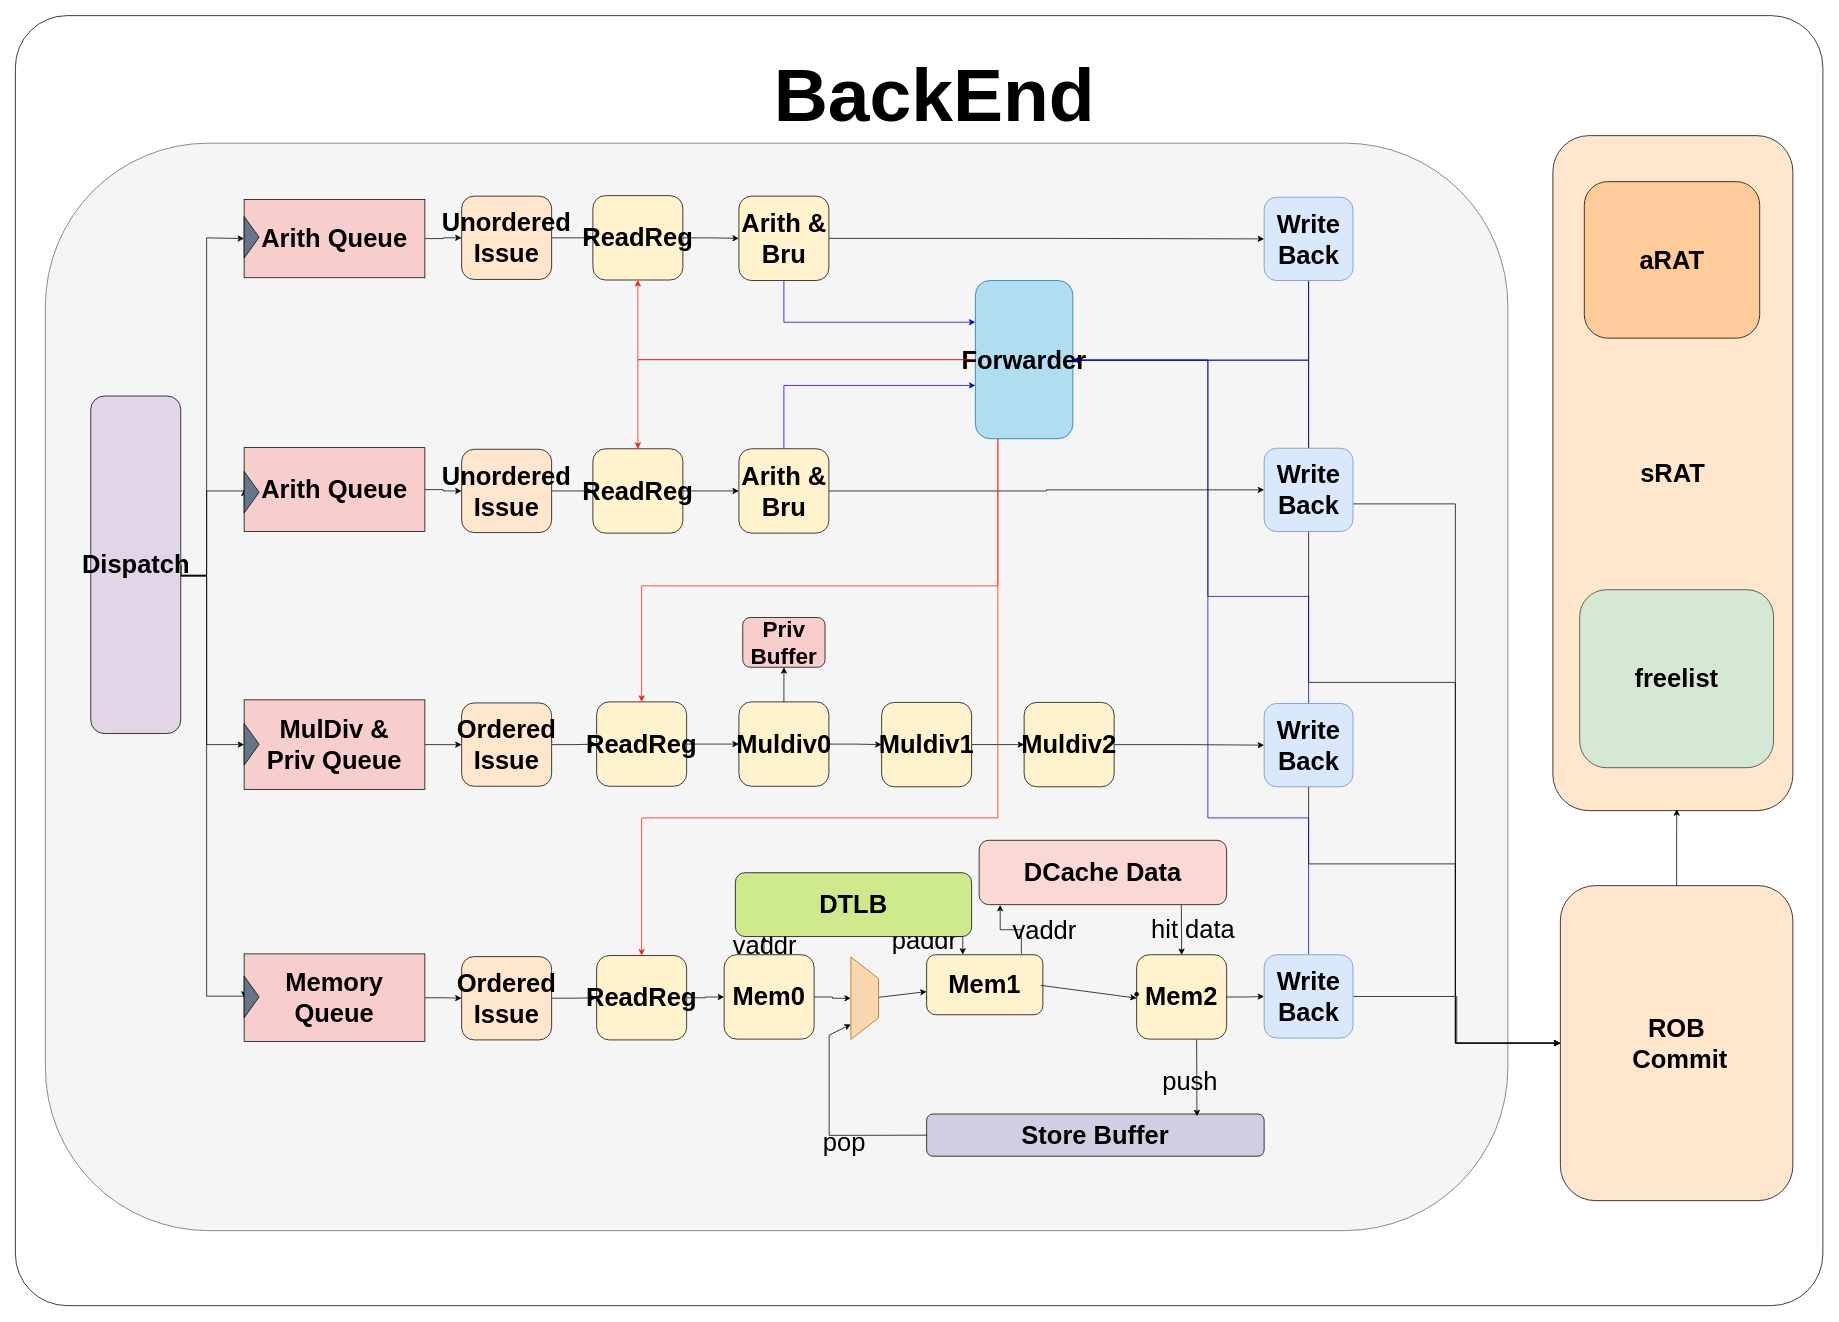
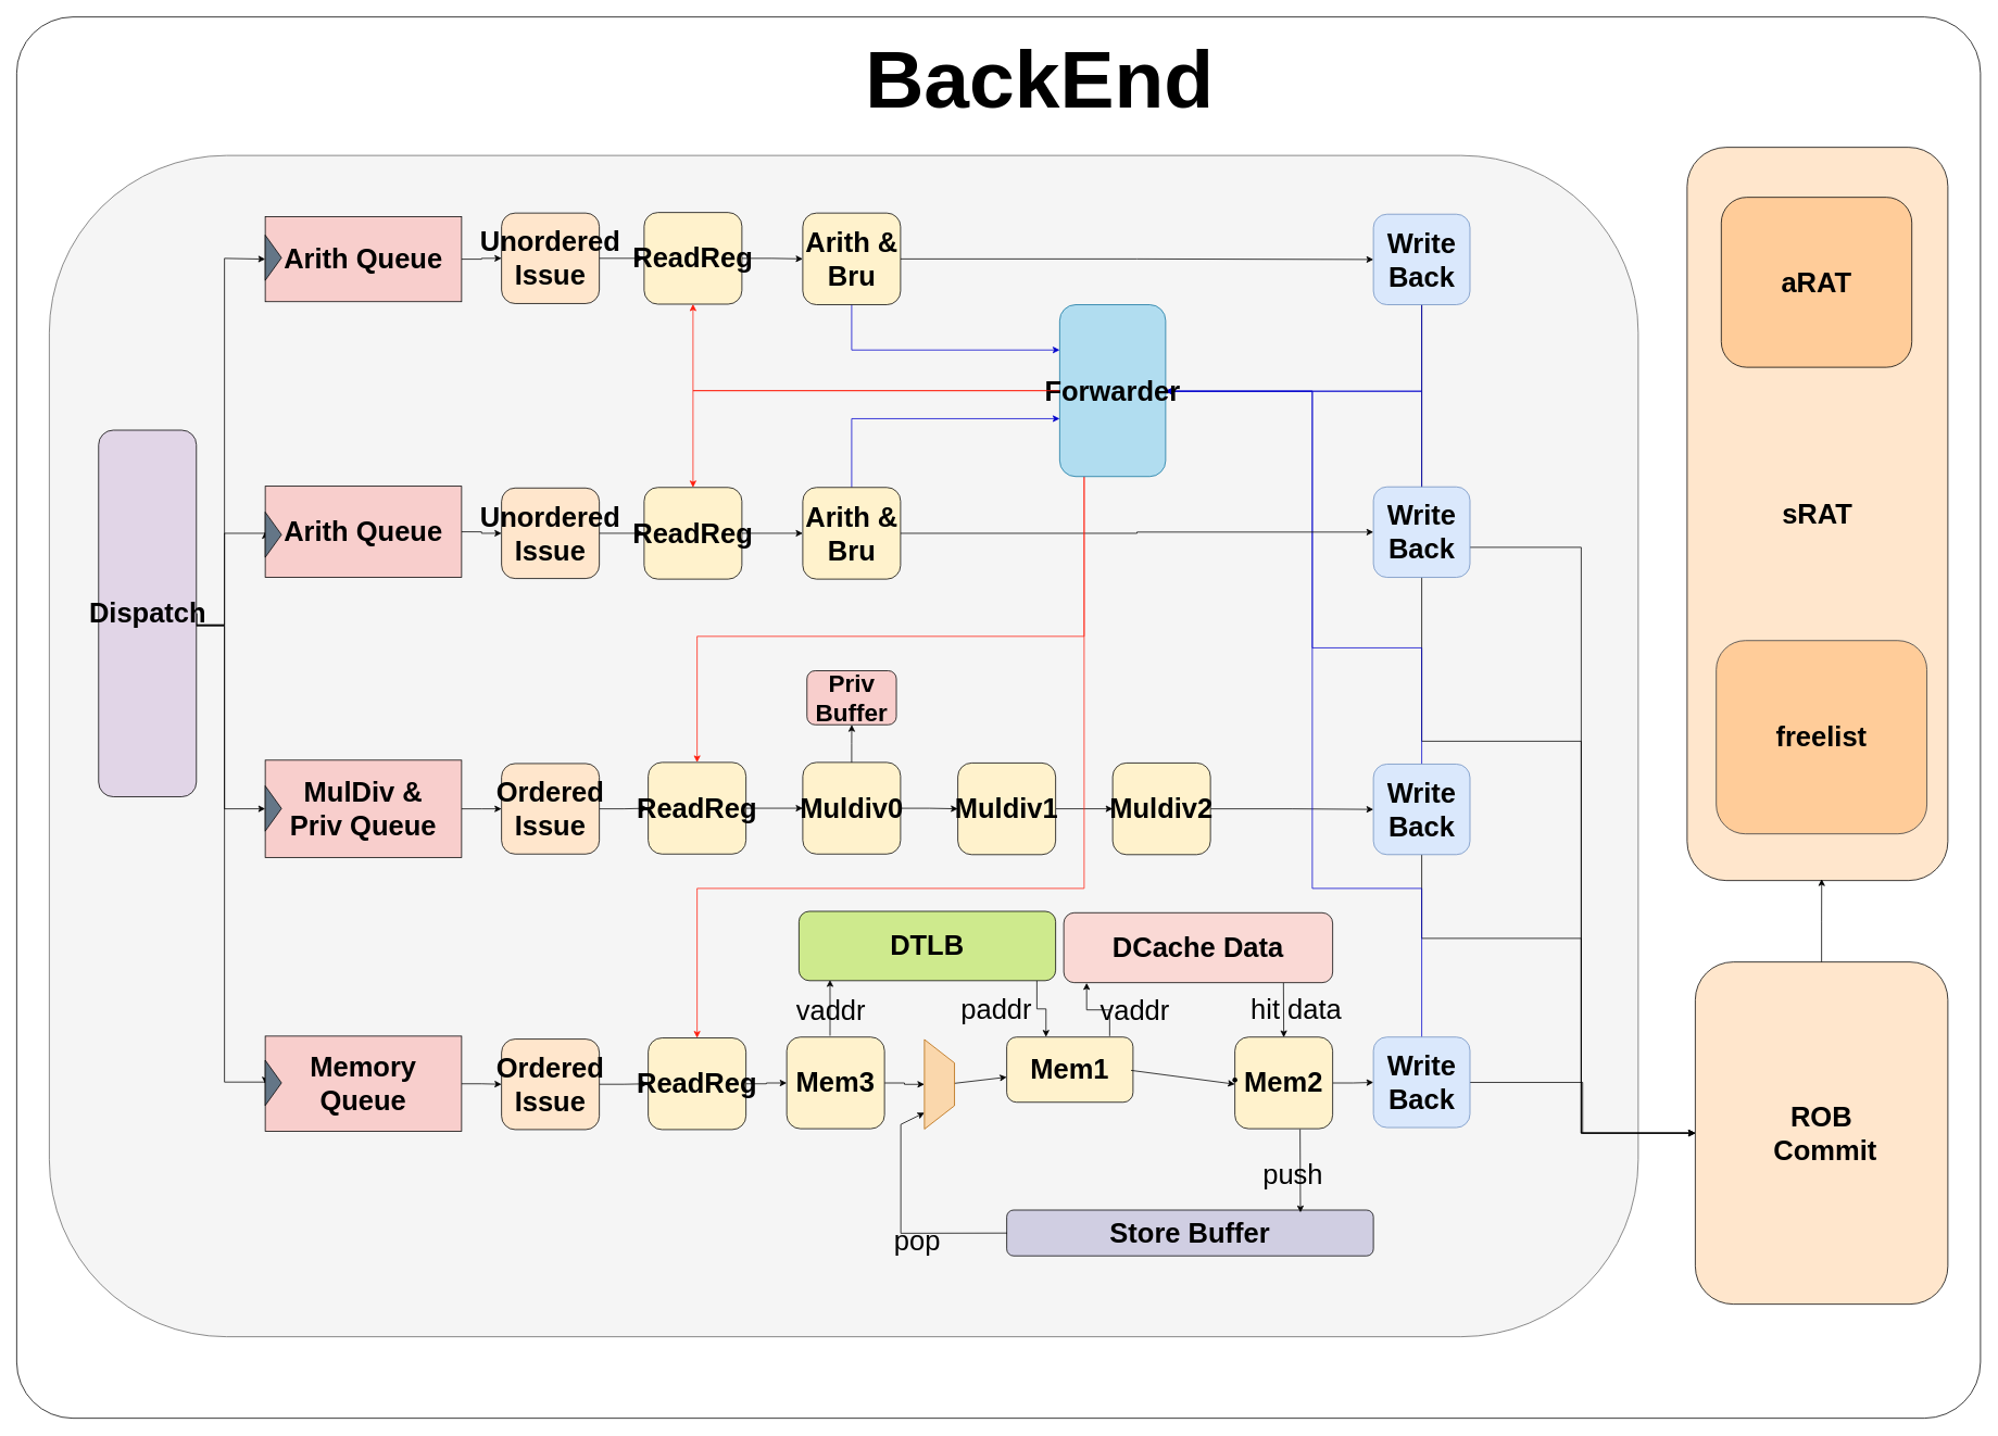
- <mxCell id="4" value="&lt;font style=&quot;font-size: 100px;&quot;&gt;&lt;b style=&quot;font-size: 100px;&quot;&gt;BackEnd&lt;/b&gt;&lt;/font&gt;" style="text;html=1;align=center;verticalAlign=middle;resizable=0;points=[];autosize=1;strokeColor=none;fillColor=none;fontSize=100;fontFamily=Helvetica;" parent="1" vertex="1"><mxGeometry x="1020" y="60" width="450" height="130" as="geometry" /></mxCell>
+ <mxCell id="4" value="&lt;font style=&quot;font-size: 100px;&quot;&gt;&lt;b style=&quot;font-size: 100px;&quot;&gt;BackEnd&lt;/b&gt;&lt;/font&gt;" style="text;html=1;align=center;verticalAlign=middle;resizable=0;points=[];autosize=1;strokeColor=none;fillColor=none;fontSize=100;fontFamily=Helvetica;" parent="1" vertex="1"><mxGeometry x="1050" y="30" width="450" height="130" as="geometry" /></mxCell>
- <mxCell id="10" value="&lt;font style=&quot;font-size: 34px;&quot;&gt;&lt;b style=&quot;font-size: 34px;&quot;&gt;freelist&lt;/b&gt;&lt;/font&gt;" style="rounded=1;whiteSpace=wrap;html=1;fillColor=#d5e8d4;strokeColor=#36393d;fontSize=34;fontFamily=Helvetica;" parent="7" vertex="1"><mxGeometry x="30.769" y="605.455" width="258.462" height="237.273" as="geometry" /></mxCell>
+ <mxCell id="10" value="&lt;font style=&quot;font-size: 34px;&quot;&gt;&lt;b style=&quot;font-size: 34px;&quot;&gt;freelist&lt;/b&gt;&lt;/font&gt;" style="rounded=1;whiteSpace=wrap;html=1;fillColor=#ffcc99;strokeColor=#36393d;fontSize=34;fontFamily=Helvetica;" parent="7" vertex="1"><mxGeometry x="30.769" y="605.455" width="258.462" height="237.273" as="geometry" /></mxCell>
- <mxCell id="48" value="&lt;font color=&quot;#000000&quot; style=&quot;font-size: 34px;&quot;&gt;&lt;span style=&quot;font-size: 34px;&quot;&gt;&lt;b style=&quot;font-size: 34px;&quot;&gt;DTLB&lt;/b&gt;&lt;/span&gt;&lt;/font&gt;" style="rounded=1;whiteSpace=wrap;html=1;fillColor=#ceea8d;strokeColor=#000000;direction=east;flipV=0;fontSize=34;fontFamily=Helvetica;" parent="16" vertex="1"><mxGeometry x="870" y="902.818" width="315" height="85.079" as="geometry" /></mxCell>
+ <mxCell id="48" value="&lt;font color=&quot;#000000&quot; style=&quot;font-size: 34px;&quot;&gt;&lt;span style=&quot;font-size: 34px;&quot;&gt;&lt;b style=&quot;font-size: 34px;&quot;&gt;DTLB&lt;/b&gt;&lt;/span&gt;&lt;/font&gt;" style="rounded=1;whiteSpace=wrap;html=1;fillColor=#ceea8d;strokeColor=#000000;direction=east;flipV=0;fontSize=34;fontFamily=Helvetica;" parent="16" vertex="1"><mxGeometry x="870" y="857.818" width="315" height="85.079" as="geometry" /></mxCell>
- <mxCell id="44" value="&lt;font style=&quot;font-size: 34px;&quot; color=&quot;#000000&quot;&gt;&lt;span style=&quot;font-size: 34px;&quot;&gt;&lt;b style=&quot;font-size: 34px;&quot;&gt;Mem0&lt;/b&gt;&lt;/span&gt;&lt;/font&gt;" style="rounded=1;whiteSpace=wrap;html=1;fillColor=#fff2cc;strokeColor=#000000;direction=east;flipV=0;fontSize=34;fontFamily=Helvetica;" parent="16" vertex="1"><mxGeometry x="855" y="1012.155" width="120" height="112.501" as="geometry" /></mxCell>
+ <mxCell id="44" value="&lt;font style=&quot;font-size: 34px;&quot; color=&quot;#000000&quot;&gt;&lt;span style=&quot;font-size: 34px;&quot;&gt;&lt;b style=&quot;font-size: 34px;&quot;&gt;Mem3&lt;/b&gt;&lt;/span&gt;&lt;/font&gt;" style="rounded=1;whiteSpace=wrap;html=1;fillColor=#fff2cc;strokeColor=#000000;direction=east;flipV=0;fontSize=34;fontFamily=Helvetica;" parent="16" vertex="1"><mxGeometry x="855" y="1012.155" width="120" height="112.501" as="geometry" /></mxCell>
